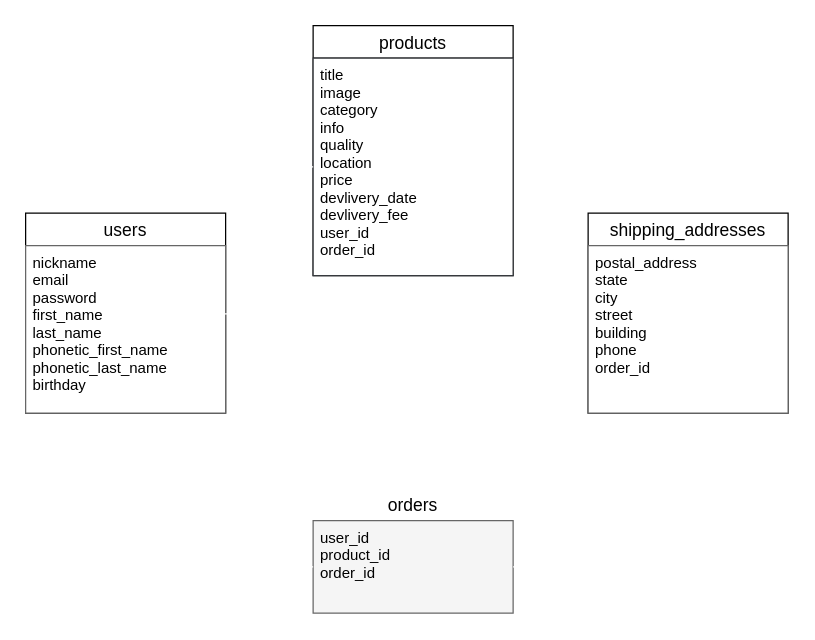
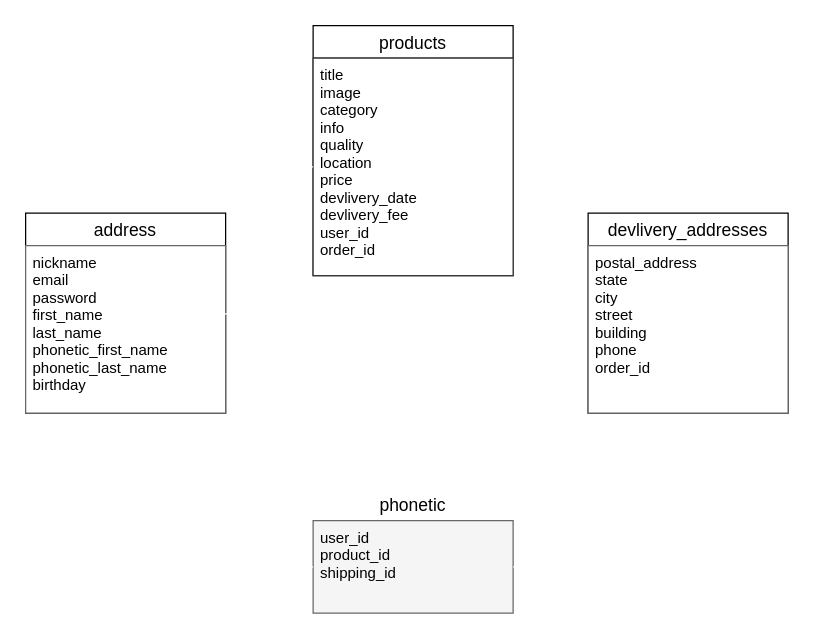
- <mxCell id="4" value="users" style="swimlane;fontStyle=0;childLayout=stackLayout;horizontal=1;startSize=26;horizontalStack=0;resizeParent=1;resizeParentMax=0;resizeLast=0;collapsible=1;marginBottom=0;align=center;fontSize=14;" vertex="1" parent="1"><mxGeometry x="20" y="170" width="160" height="160" as="geometry"><mxRectangle x="20" y="280" width="70" height="26" as="alternateBounds" /></mxGeometry></mxCell>
+ <mxCell id="4" value="address" style="swimlane;fontStyle=0;childLayout=stackLayout;horizontal=1;startSize=26;horizontalStack=0;resizeParent=1;resizeParentMax=0;resizeLast=0;collapsible=1;marginBottom=0;align=center;fontSize=14;" vertex="1" parent="1"><mxGeometry x="20" y="170" width="160" height="160" as="geometry"><mxRectangle x="20" y="280" width="70" height="26" as="alternateBounds" /></mxGeometry></mxCell>
- <mxCell id="9" value="shipping_addresses" style="swimlane;fontStyle=0;childLayout=stackLayout;horizontal=1;startSize=26;horizontalStack=0;resizeParent=1;resizeParentMax=0;resizeLast=0;collapsible=1;marginBottom=0;align=center;fontSize=14;" vertex="1" parent="1"><mxGeometry x="470" y="170" width="160" height="160" as="geometry" /></mxCell>
+ <mxCell id="9" value="devlivery_addresses" style="swimlane;fontStyle=0;childLayout=stackLayout;horizontal=1;startSize=26;horizontalStack=0;resizeParent=1;resizeParentMax=0;resizeLast=0;collapsible=1;marginBottom=0;align=center;fontSize=14;" vertex="1" parent="1"><mxGeometry x="470" y="170" width="160" height="160" as="geometry" /></mxCell>
- <mxCell id="7" value="orders" style="swimlane;fontStyle=0;childLayout=stackLayout;horizontal=1;startSize=26;horizontalStack=0;resizeParent=1;resizeParentMax=0;resizeLast=0;collapsible=1;marginBottom=0;align=center;fontSize=14;strokeColor=#FFFFFF;" vertex="1" parent="1"><mxGeometry x="250" y="390" width="160" height="100" as="geometry" /></mxCell>
+ <mxCell id="7" value="phonetic" style="swimlane;fontStyle=0;childLayout=stackLayout;horizontal=1;startSize=26;horizontalStack=0;resizeParent=1;resizeParentMax=0;resizeLast=0;collapsible=1;marginBottom=0;align=center;fontSize=14;strokeColor=#FFFFFF;" vertex="1" parent="1"><mxGeometry x="250" y="390" width="160" height="100" as="geometry" /></mxCell>
- <mxCell id="8" value="user_id&#10;product_id&#10;order_id&#10;" style="text;strokeColor=#666666;fillColor=#f5f5f5;spacingLeft=4;spacingRight=4;overflow=hidden;rotatable=0;points=[[0,0.5],[1,0.5]];portConstraint=eastwest;fontSize=12;fontColor=#000000;" vertex="1" parent="7"><mxGeometry y="26" width="160" height="74" as="geometry" /></mxCell>
+ <mxCell id="8" value="user_id&#10;product_id&#10;shipping_id&#10;" style="text;strokeColor=#666666;fillColor=#f5f5f5;spacingLeft=4;spacingRight=4;overflow=hidden;rotatable=0;points=[[0,0.5],[1,0.5]];portConstraint=eastwest;fontSize=12;fontColor=#000000;" vertex="1" parent="7"><mxGeometry y="26" width="160" height="74" as="geometry" /></mxCell>
